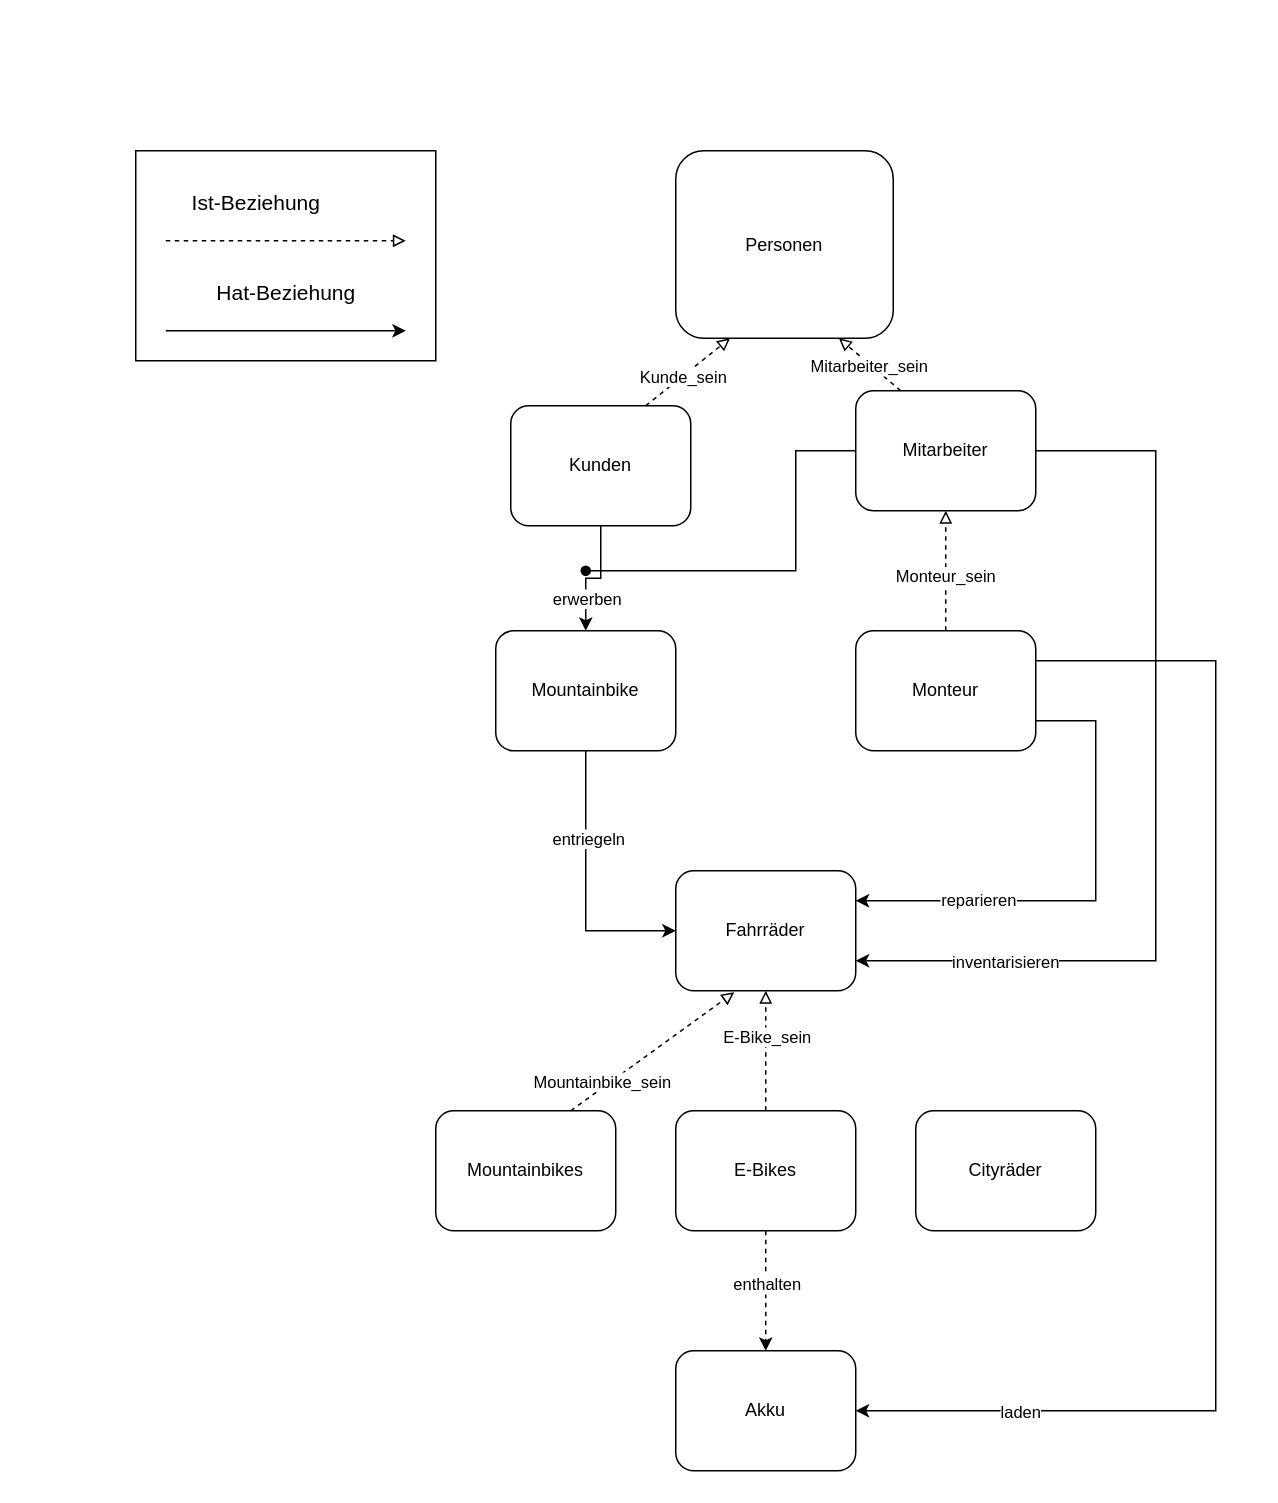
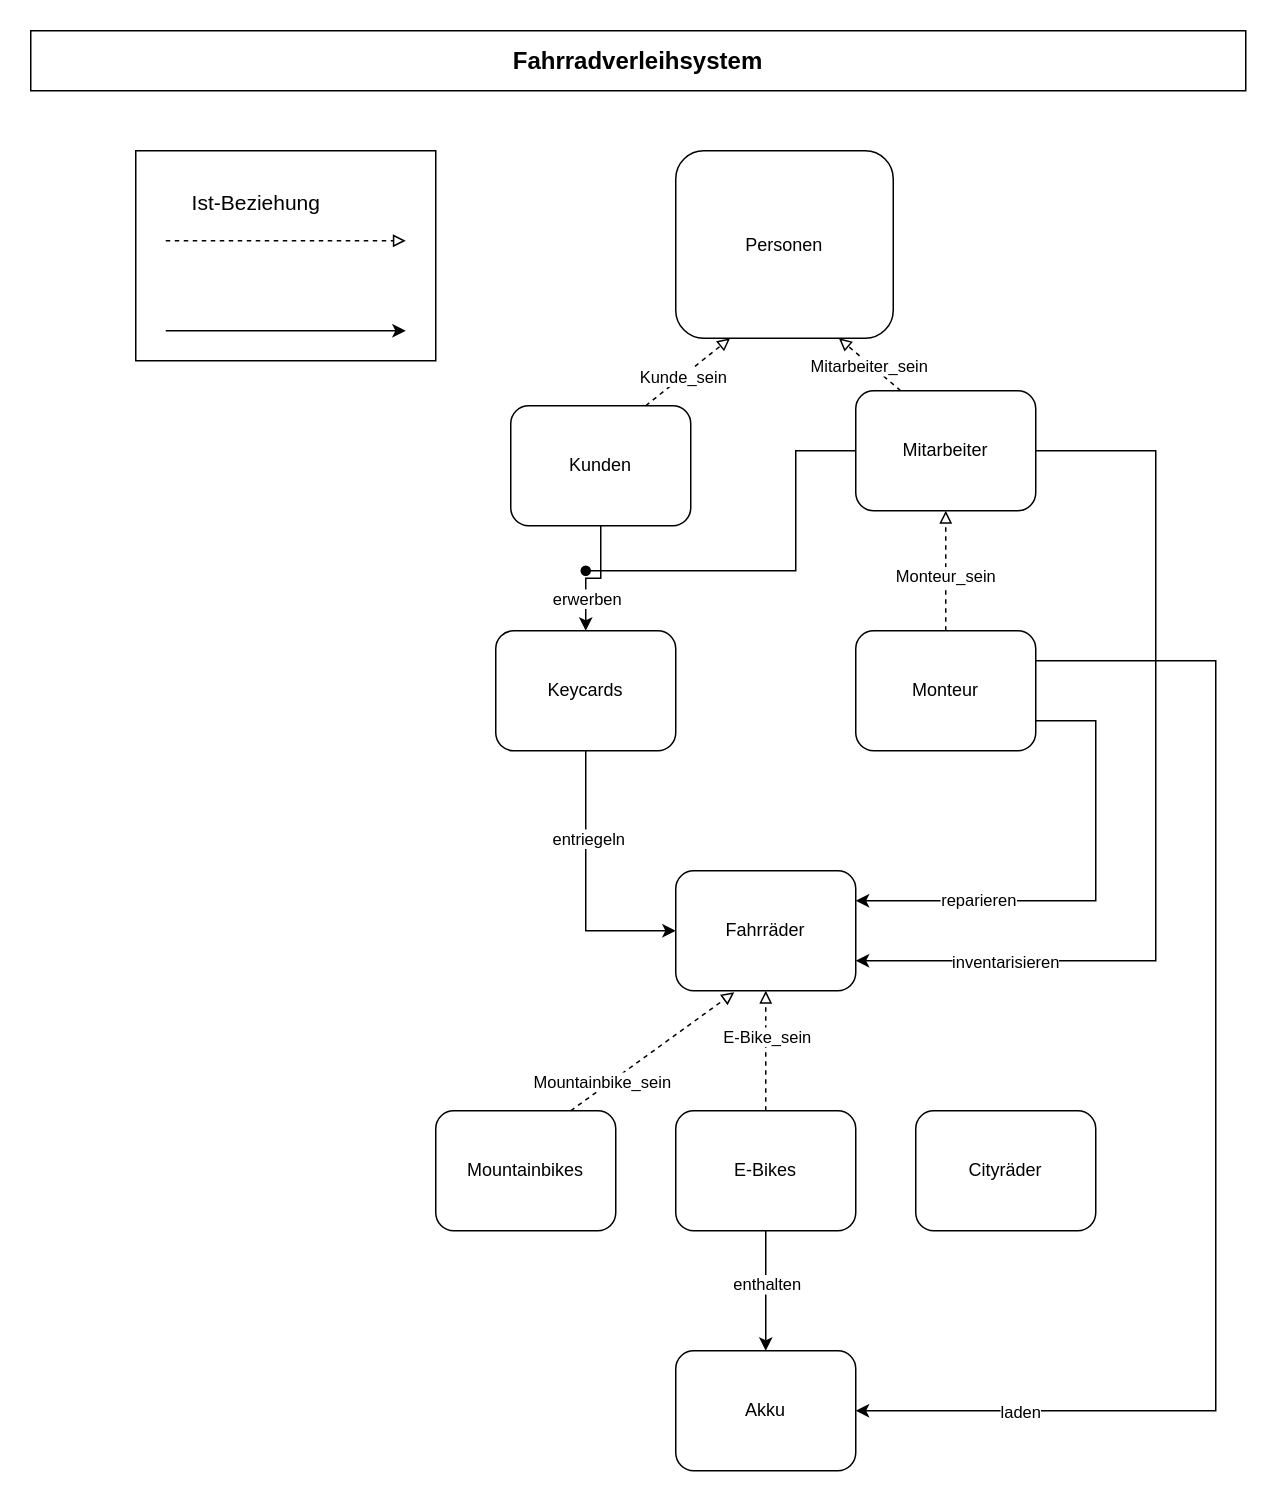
+ <mxCell id="36" value="&lt;font style=&quot;font-size: 16px;&quot;&gt;&lt;b&gt;Fahrradverleihsystem&lt;/b&gt;&lt;/font&gt;" style="rounded=0;whiteSpace=wrap;html=1;" vertex="1" parent="1"><mxGeometry x="20" width="810" height="40" as="geometry" y="20" /></mxCell>
- <mxCell id="40" value="&lt;font style=&quot;font-size: 14px;&quot;&gt;Hat-Beziehung&lt;/font&gt;" style="text;html=1;align=center;verticalAlign=middle;resizable=0;points=[];autosize=1;strokeColor=none;fillColor=none;" vertex="1" parent="1"><mxGeometry x="130" y="180" width="120" height="30" as="geometry" /></mxCell>
- <mxCell id="13" value="Mountainbike" style="rounded=1;whiteSpace=wrap;html=1;" parent="1" vertex="1"><mxGeometry x="330" y="420" width="120" height="80" as="geometry" /></mxCell>
+ <mxCell id="13" value="Keycards" style="rounded=1;whiteSpace=wrap;html=1;" parent="1" vertex="1"><mxGeometry x="330" y="420" width="120" height="80" as="geometry" /></mxCell>
- <mxCell id="18" style="edgeStyle=orthogonalEdgeStyle;rounded=0;orthogonalLoop=1;jettySize=auto;html=1;exitX=0.5;exitY=1;exitDx=0;exitDy=0;entryX=0.5;entryY=0;entryDx=0;entryDy=0;dashed=1;" parent="1" source="20" target="3" edge="1"><mxGeometry relative="1" as="geometry" /></mxCell>
+ <mxCell id="18" style="edgeStyle=orthogonalEdgeStyle;rounded=0;orthogonalLoop=1;jettySize=auto;html=1;exitX=0.5;exitY=1;exitDx=0;exitDy=0;entryX=0.5;entryY=0;entryDx=0;entryDy=0;" parent="1" source="20" target="3" edge="1"><mxGeometry relative="1" as="geometry" /></mxCell>
